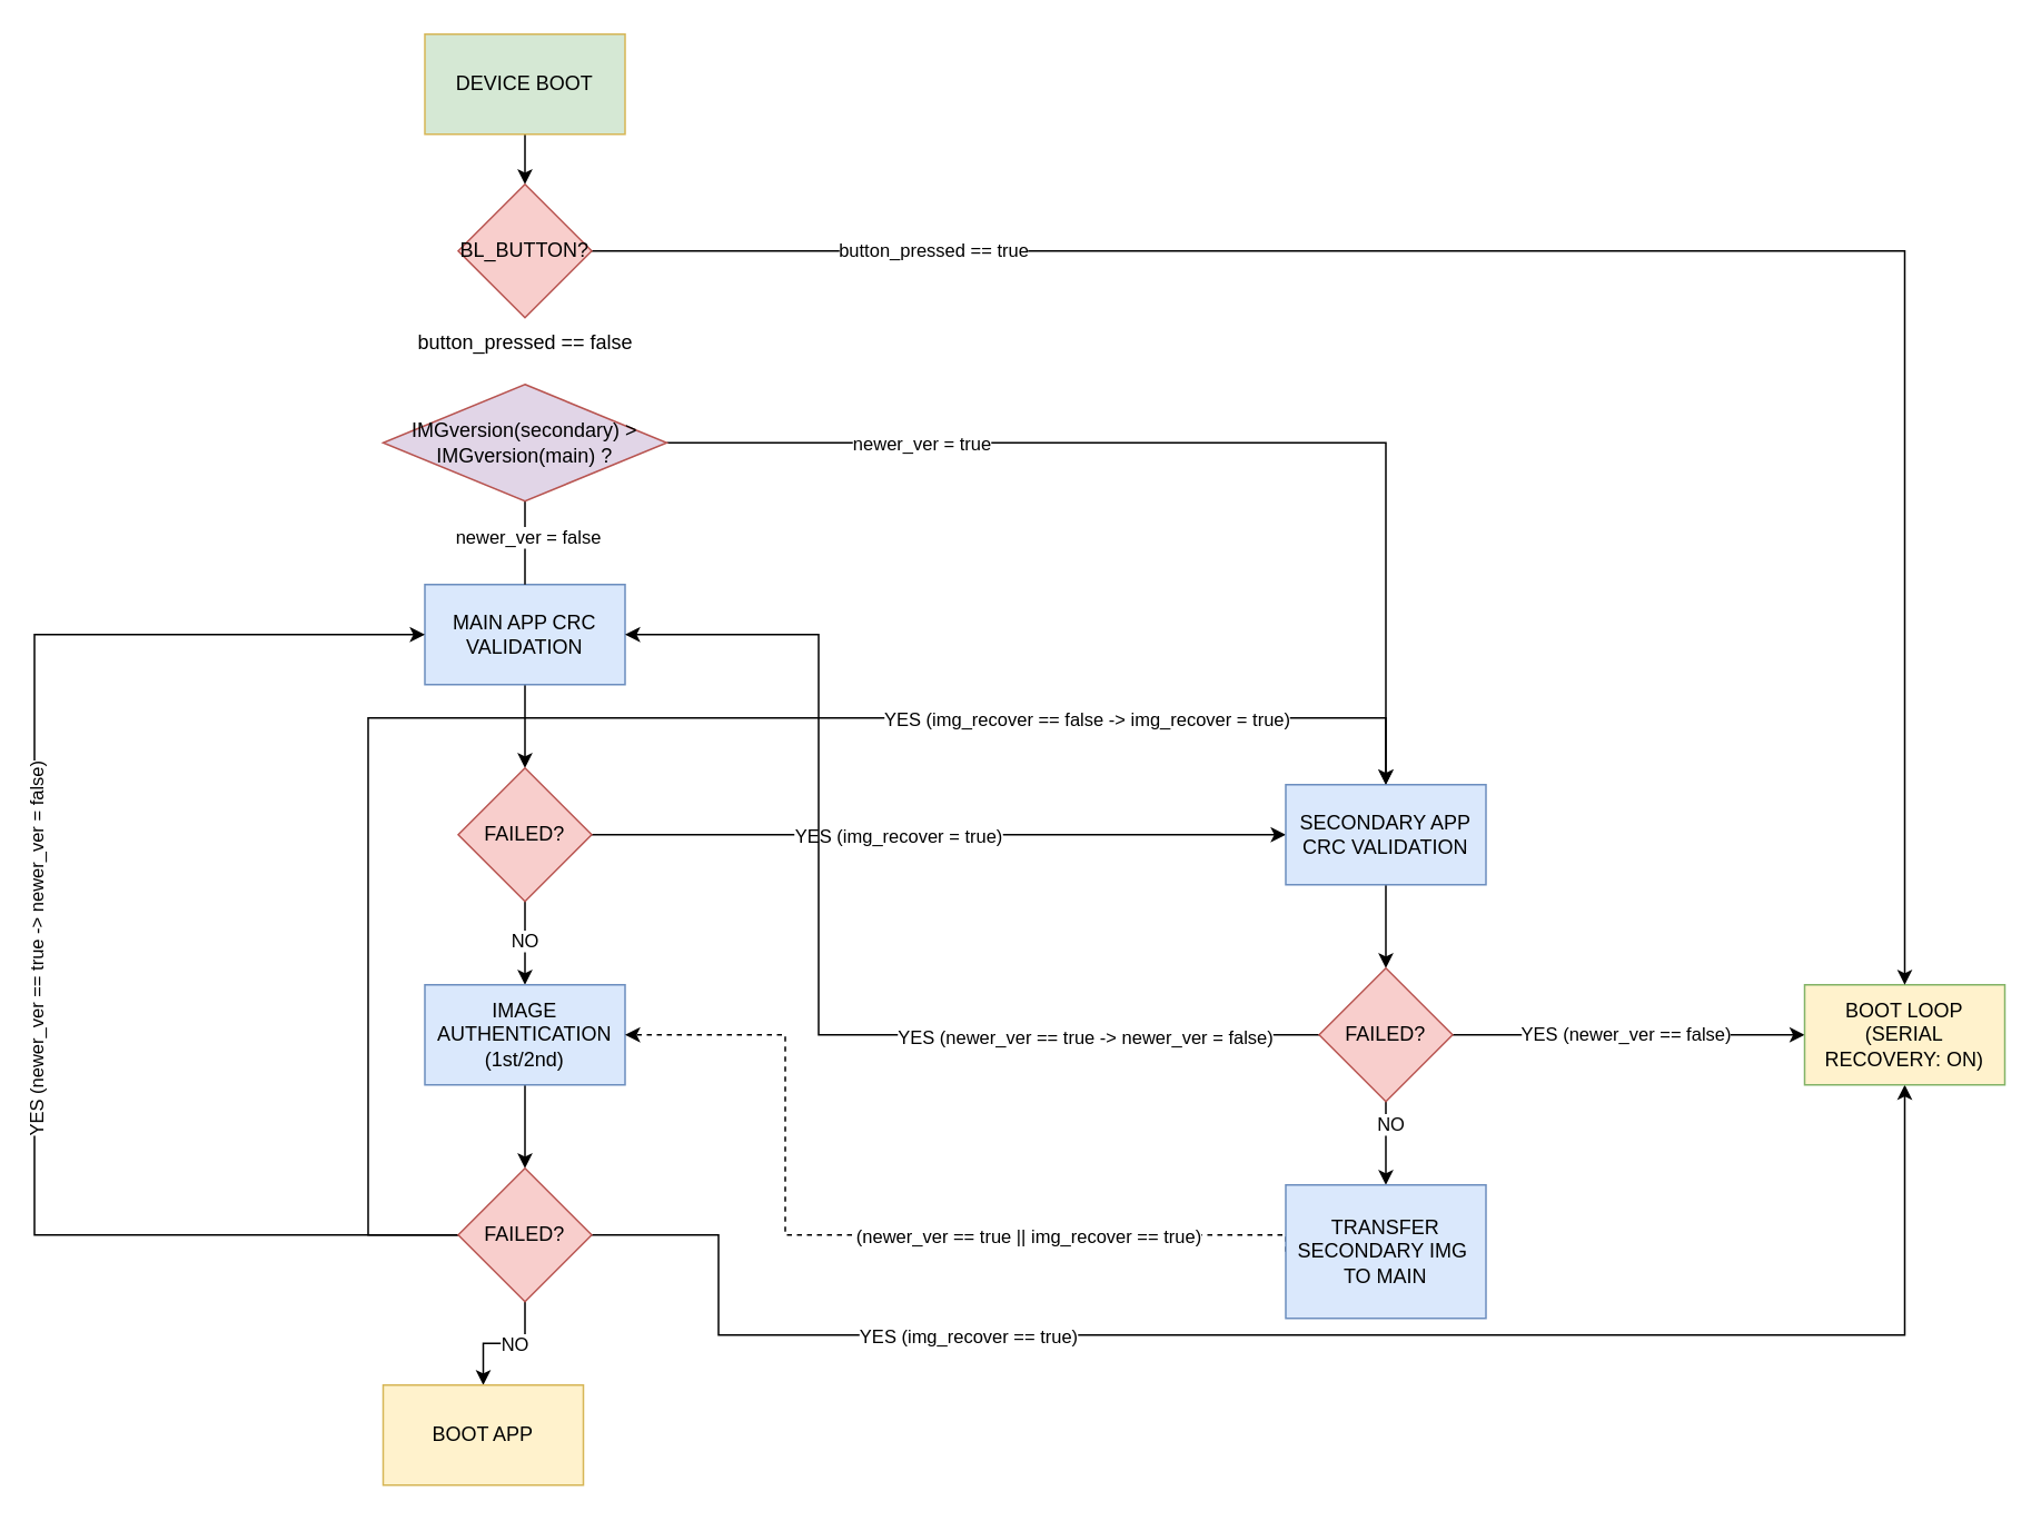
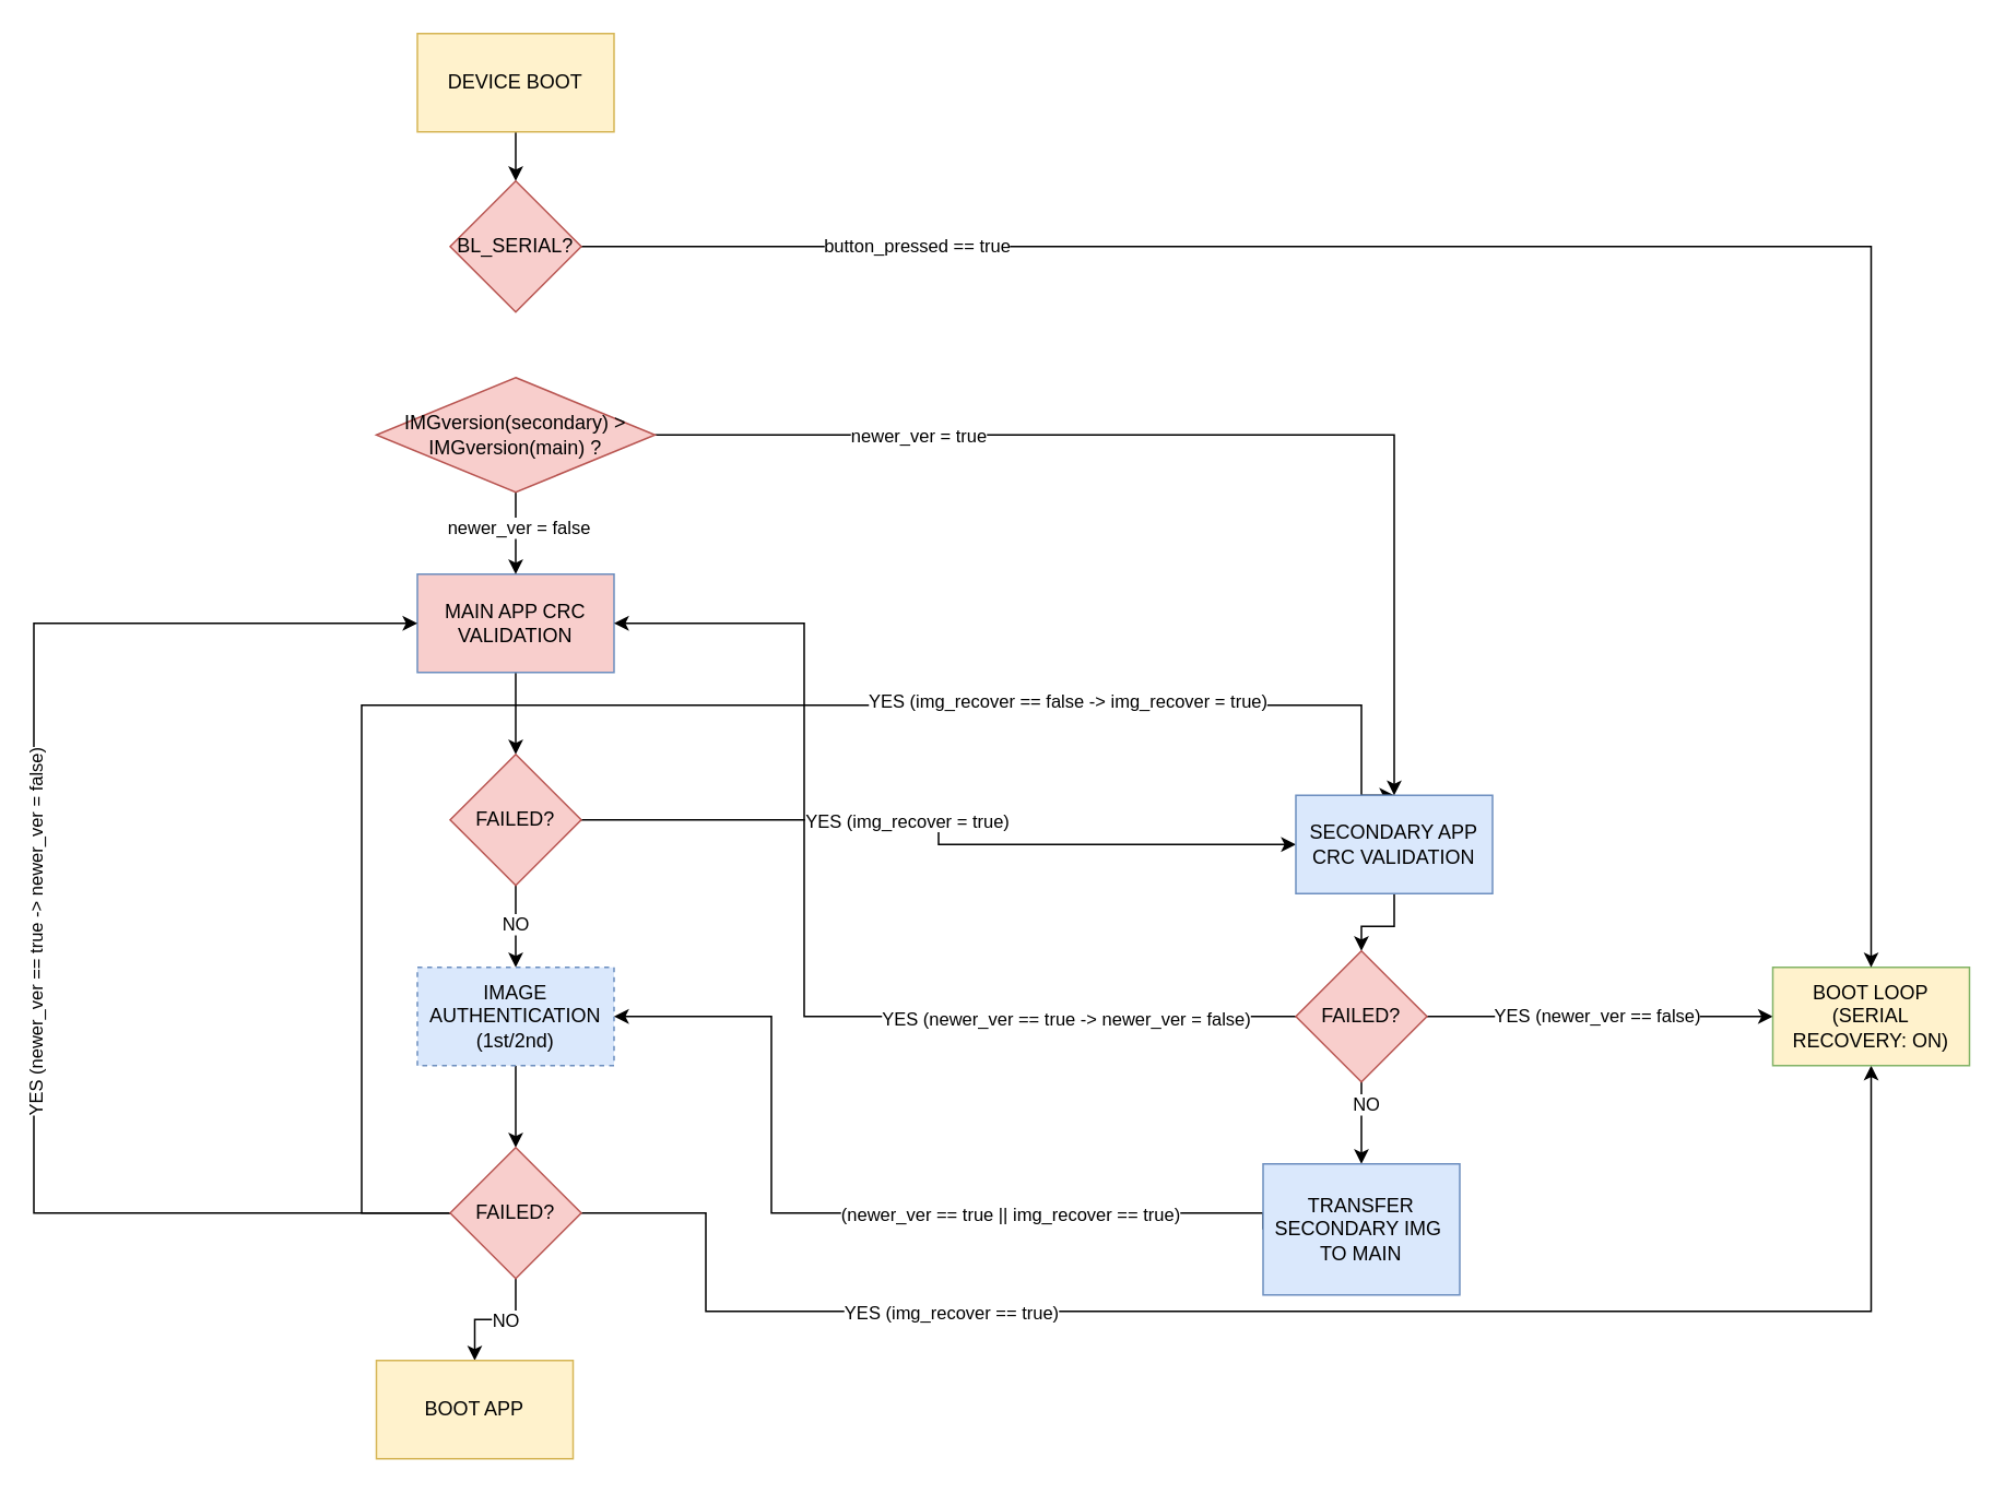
- <mxCell id="3" value="DEVICE BOOT" style="rounded=0;whiteSpace=wrap;html=1;fillColor=#d5e8d4;strokeColor=#d6b656;" vertex="1" parent="1"><mxGeometry x="254" y="20" width="120" height="60" as="geometry" /></mxCell>
+ <mxCell id="3" value="DEVICE BOOT" style="rounded=0;whiteSpace=wrap;html=1;fillColor=#fff2cc;strokeColor=#d6b656;" vertex="1" parent="1"><mxGeometry x="254" y="20" width="120" height="60" as="geometry" /></mxCell>
- <mxCell id="43" value="BL_BUTTON?" style="rhombus;whiteSpace=wrap;html=1;fillColor=#f8cecc;strokeColor=#b85450;" vertex="1" parent="1"><mxGeometry x="274" y="110" width="80" height="80" as="geometry" /></mxCell>
+ <mxCell id="43" value="BL_SERIAL?" style="rhombus;whiteSpace=wrap;html=1;fillColor=#f8cecc;strokeColor=#b85450;" vertex="1" parent="1"><mxGeometry x="274" y="110" width="80" height="80" as="geometry" /></mxCell>
- <mxCell id="44" value="button_pressed == false" style="text;html=1;align=center;verticalAlign=middle;resizable=0;points=[];autosize=1;strokeColor=none;fillColor=none;" vertex="1" parent="1"><mxGeometry x="239" width="150" height="30" as="geometry" y="190" /></mxCell>
- <mxCell id="40" value="IMGversion(secondary) &amp;gt; IMGversion(main) ?" style="rhombus;whiteSpace=wrap;html=1;fillColor=#e1d5e7;strokeColor=#b85450;" vertex="1" parent="1"><mxGeometry x="229" y="230" width="170" height="70" as="geometry" /></mxCell>
+ <mxCell id="40" value="IMGversion(secondary) &amp;gt; IMGversion(main) ?" style="rhombus;whiteSpace=wrap;html=1;fillColor=#f8cecc;strokeColor=#b85450;" vertex="1" parent="1"><mxGeometry x="229" y="230" width="170" height="70" as="geometry" /></mxCell>
- <mxCell id="38" style="edgeStyle=orthogonalEdgeStyle;rounded=0;orthogonalLoop=1;jettySize=auto;html=1;exitX=0.5;exitY=1;exitDx=0;exitDy=0;entryX=0.5;entryY=0;entryDx=0;entryDy=0;endArrow=none;" edge="1" parent="1" source="40" target="5"><mxGeometry relative="1" as="geometry" /></mxCell>
+ <mxCell id="38" style="edgeStyle=orthogonalEdgeStyle;rounded=0;orthogonalLoop=1;jettySize=auto;html=1;exitX=0.5;exitY=1;exitDx=0;exitDy=0;entryX=0.5;entryY=0;entryDx=0;entryDy=0;" edge="1" parent="1" source="40" target="5"><mxGeometry relative="1" as="geometry" /></mxCell>
- <mxCell id="5" value="MAIN APP CRC VALIDATION" style="rounded=0;whiteSpace=wrap;html=1;fillColor=#dae8fc;strokeColor=#6c8ebf;" vertex="1" parent="1"><mxGeometry x="254" y="350" width="120" height="60" as="geometry" /></mxCell>
+ <mxCell id="5" value="MAIN APP CRC VALIDATION" style="rounded=0;whiteSpace=wrap;html=1;fillColor=#f8cecc;strokeColor=#6c8ebf;" vertex="1" parent="1"><mxGeometry x="254" y="350" width="120" height="60" as="geometry" /></mxCell>
- <mxCell id="24" value="SECONDARY APP CRC VALIDATION" style="rounded=0;whiteSpace=wrap;html=1;fillColor=#dae8fc;strokeColor=#6c8ebf;" vertex="1" parent="1"><mxGeometry x="770" y="470" width="120" height="60" as="geometry" /></mxCell>
+ <mxCell id="24" value="SECONDARY APP CRC VALIDATION" style="rounded=0;whiteSpace=wrap;html=1;fillColor=#dae8fc;strokeColor=#6c8ebf;" vertex="1" parent="1"><mxGeometry x="790" y="485" width="120" height="60" as="geometry" /></mxCell>
- <mxCell id="12" value="IMAGE AUTHENTICATION&lt;div&gt;(1st/2nd)&lt;/div&gt;" style="rounded=0;whiteSpace=wrap;html=1;fillColor=#dae8fc;strokeColor=#6c8ebf;" vertex="1" parent="1"><mxGeometry x="254" y="590" width="120" height="60" as="geometry" /></mxCell>
+ <mxCell id="12" value="IMAGE AUTHENTICATION&lt;div&gt;(1st/2nd)&lt;/div&gt;" style="rounded=0;whiteSpace=wrap;html=1;fillColor=#dae8fc;strokeColor=#6c8ebf;dashed=1;" vertex="1" parent="1"><mxGeometry x="254" y="590" width="120" height="60" as="geometry" /></mxCell>
- <mxCell id="32" style="edgeStyle=orthogonalEdgeStyle;rounded=0;orthogonalLoop=1;jettySize=auto;html=1;exitX=0;exitY=0.5;exitDx=0;exitDy=0;entryX=1;entryY=0.5;entryDx=0;entryDy=0;dashed=1;" edge="1" parent="1" source="34" target="12"><mxGeometry relative="1" as="geometry"><Array as="points"><mxPoint x="470" y="740" /><mxPoint x="470" y="620" /></Array></mxGeometry></mxCell>
+ <mxCell id="32" style="edgeStyle=orthogonalEdgeStyle;rounded=0;orthogonalLoop=1;jettySize=auto;html=1;exitX=0;exitY=0.5;exitDx=0;exitDy=0;entryX=1;entryY=0.5;entryDx=0;entryDy=0;" edge="1" parent="1" source="34" target="12"><mxGeometry relative="1" as="geometry"><Array as="points"><mxPoint x="470" y="740" /><mxPoint x="470" y="620" /></Array></mxGeometry></mxCell>
